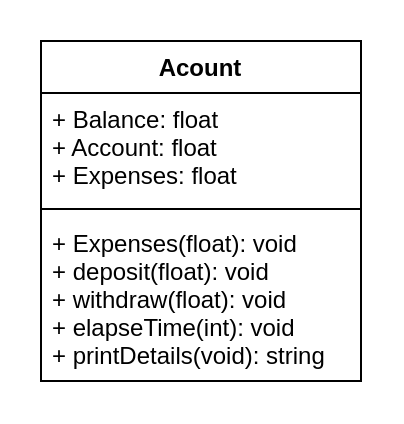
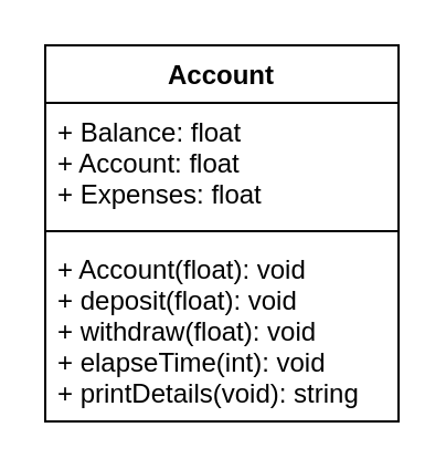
- <mxCell id="2" value="Acount" style="swimlane;fontStyle=1;align=center;verticalAlign=top;childLayout=stackLayout;horizontal=1;startSize=26;horizontalStack=0;resizeParent=1;resizeParentMax=0;resizeLast=0;collapsible=1;marginBottom=0;" vertex="1" parent="1"><mxGeometry x="20" y="20" width="160" height="170" as="geometry" /></mxCell>
+ <mxCell id="2" value="Account" style="swimlane;fontStyle=1;align=center;verticalAlign=top;childLayout=stackLayout;horizontal=1;startSize=26;horizontalStack=0;resizeParent=1;resizeParentMax=0;resizeLast=0;collapsible=1;marginBottom=0;" vertex="1" parent="1"><mxGeometry x="20" y="20" width="160" height="170" as="geometry" /></mxCell>
- <mxCell id="5" value="+ Expenses(float): void&#10;+ deposit(float): void&#10;+ withdraw(float): void&#10;+ elapseTime(int): void&#10;+ printDetails(void): string" style="text;strokeColor=none;fillColor=none;align=left;verticalAlign=top;spacingLeft=4;spacingRight=4;overflow=hidden;rotatable=0;points=[[0,0.5],[1,0.5]];portConstraint=eastwest;" vertex="1" parent="2"><mxGeometry y="88" width="160" height="82" as="geometry" /></mxCell>
+ <mxCell id="5" value="+ Account(float): void&#10;+ deposit(float): void&#10;+ withdraw(float): void&#10;+ elapseTime(int): void&#10;+ printDetails(void): string" style="text;strokeColor=none;fillColor=none;align=left;verticalAlign=top;spacingLeft=4;spacingRight=4;overflow=hidden;rotatable=0;points=[[0,0.5],[1,0.5]];portConstraint=eastwest;" vertex="1" parent="2"><mxGeometry y="88" width="160" height="82" as="geometry" /></mxCell>
